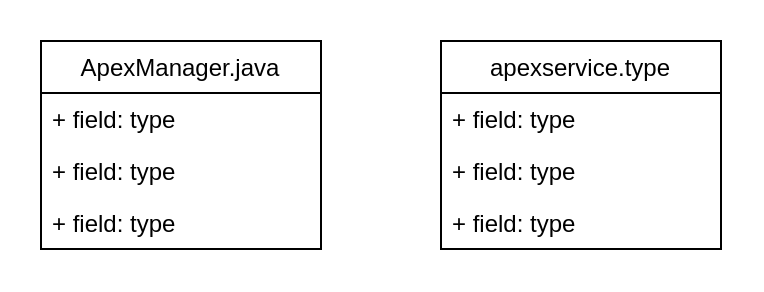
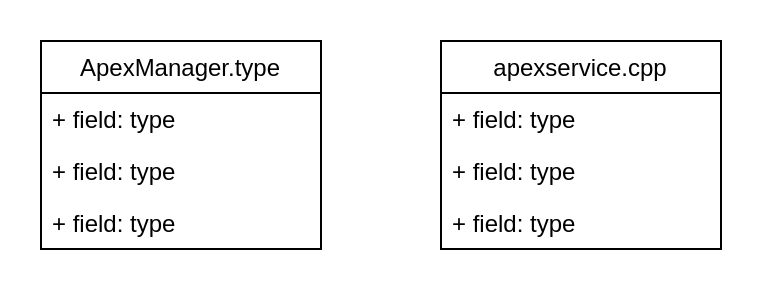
- <mxCell id="2" value="ApexManager.java" style="swimlane;fontStyle=0;childLayout=stackLayout;horizontal=1;startSize=26;fillColor=none;horizontalStack=0;resizeParent=1;resizeParentMax=0;resizeLast=0;collapsible=1;marginBottom=0;" parent="1" vertex="1"><mxGeometry x="20" y="20" width="140" height="104" as="geometry" /></mxCell>
+ <mxCell id="2" value="ApexManager.type" style="swimlane;fontStyle=0;childLayout=stackLayout;horizontal=1;startSize=26;fillColor=none;horizontalStack=0;resizeParent=1;resizeParentMax=0;resizeLast=0;collapsible=1;marginBottom=0;" parent="1" vertex="1"><mxGeometry x="20" y="20" width="140" height="104" as="geometry" /></mxCell>
- <mxCell id="6" value="apexservice.type" style="swimlane;fontStyle=0;childLayout=stackLayout;horizontal=1;startSize=26;fillColor=none;horizontalStack=0;resizeParent=1;resizeParentMax=0;resizeLast=0;collapsible=1;marginBottom=0;" parent="1" vertex="1"><mxGeometry x="220" y="20" width="140" height="104" as="geometry" /></mxCell>
+ <mxCell id="6" value="apexservice.cpp" style="swimlane;fontStyle=0;childLayout=stackLayout;horizontal=1;startSize=26;fillColor=none;horizontalStack=0;resizeParent=1;resizeParentMax=0;resizeLast=0;collapsible=1;marginBottom=0;" parent="1" vertex="1"><mxGeometry x="220" y="20" width="140" height="104" as="geometry" /></mxCell>
